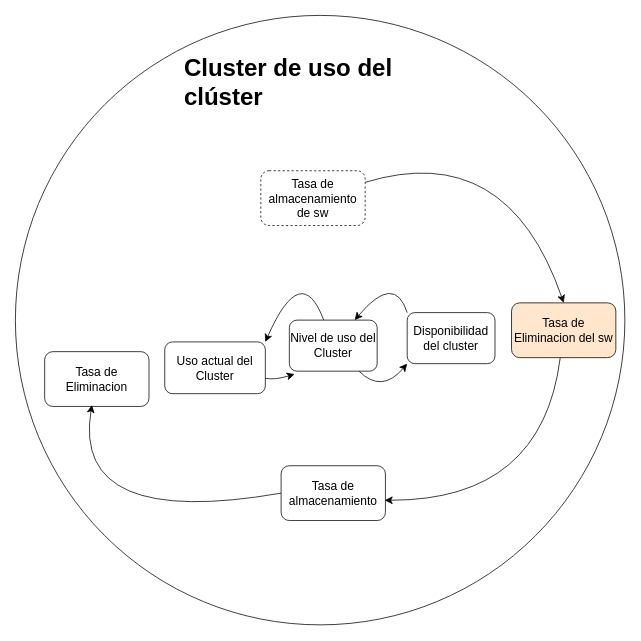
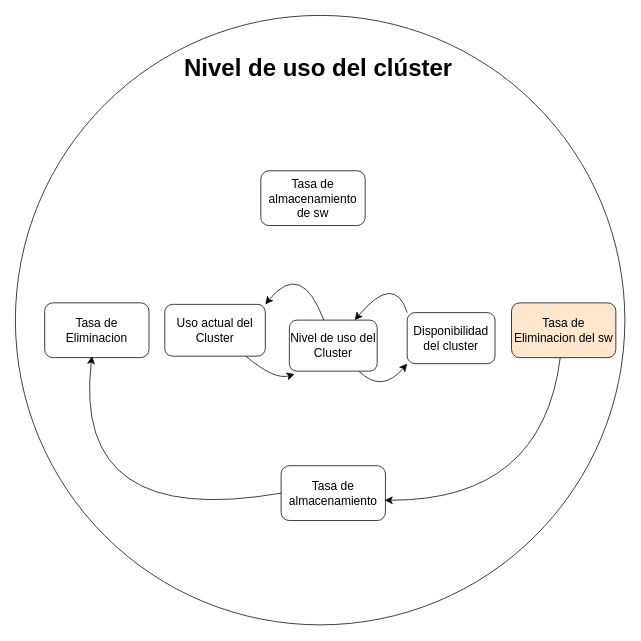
- <mxCell id="17" value="&lt;h1&gt;Cluster de uso del clúster&lt;/h1&gt;" style="text;html=1;strokeColor=none;fillColor=none;spacing=5;spacingTop=-20;whiteSpace=wrap;overflow=hidden;rounded=0;fontSize=16;" vertex="1" parent="1"><mxGeometry x="240" y="60" width="382" height="120" as="geometry" /></mxCell>
+ <mxCell id="17" value="&lt;h1&gt;Nivel de uso del clúster&lt;/h1&gt;" style="text;html=1;strokeColor=none;fillColor=none;spacing=5;spacingTop=-20;whiteSpace=wrap;overflow=hidden;rounded=0;fontSize=16;" vertex="1" parent="1"><mxGeometry x="240" y="60" width="382" height="120" as="geometry" /></mxCell>
- <mxCell id="12" style="edgeStyle=none;curved=1;rounded=0;orthogonalLoop=1;jettySize=auto;html=1;entryX=0.5;entryY=0;entryDx=0;entryDy=0;fontSize=12;startSize=8;endSize=8;" edge="1" parent="1" source="13" target="3"><mxGeometry relative="1" as="geometry"><Array as="points"><mxPoint x="675" y="185" /></Array></mxGeometry></mxCell>
- <mxCell id="13" value="Tasa de almacenamiento de sw" style="rounded=1;whiteSpace=wrap;html=1;fontSize=16;dashed=1;" vertex="1" parent="1"><mxGeometry x="347" y="227" width="139" height="73" as="geometry" /></mxCell>
+ <mxCell id="13" value="Tasa de almacenamiento de sw" style="rounded=1;whiteSpace=wrap;html=1;fontSize=16;" vertex="1" parent="1"><mxGeometry x="347" y="227" width="139" height="73" as="geometry" /></mxCell>
- <mxCell id="6" value="Uso actual del Cluster" style="rounded=1;whiteSpace=wrap;html=1;fontSize=16;" vertex="1" parent="1"><mxGeometry x="219" y="455" width="134" height="69" as="geometry" /></mxCell>
+ <mxCell id="6" value="Uso actual del Cluster" style="rounded=1;whiteSpace=wrap;html=1;fontSize=16;" vertex="1" parent="1"><mxGeometry x="219" y="405" width="134" height="69" as="geometry" /></mxCell>
- <mxCell id="7" value="Tasa de Eliminacion" style="rounded=1;whiteSpace=wrap;html=1;fontSize=16;" vertex="1" parent="1"><mxGeometry x="59" y="468" width="139" height="73" as="geometry" /></mxCell>
+ <mxCell id="7" value="Tasa de Eliminacion" style="rounded=1;whiteSpace=wrap;html=1;fontSize=16;" vertex="1" parent="1"><mxGeometry x="59" y="403" width="139" height="73" as="geometry" /></mxCell>
